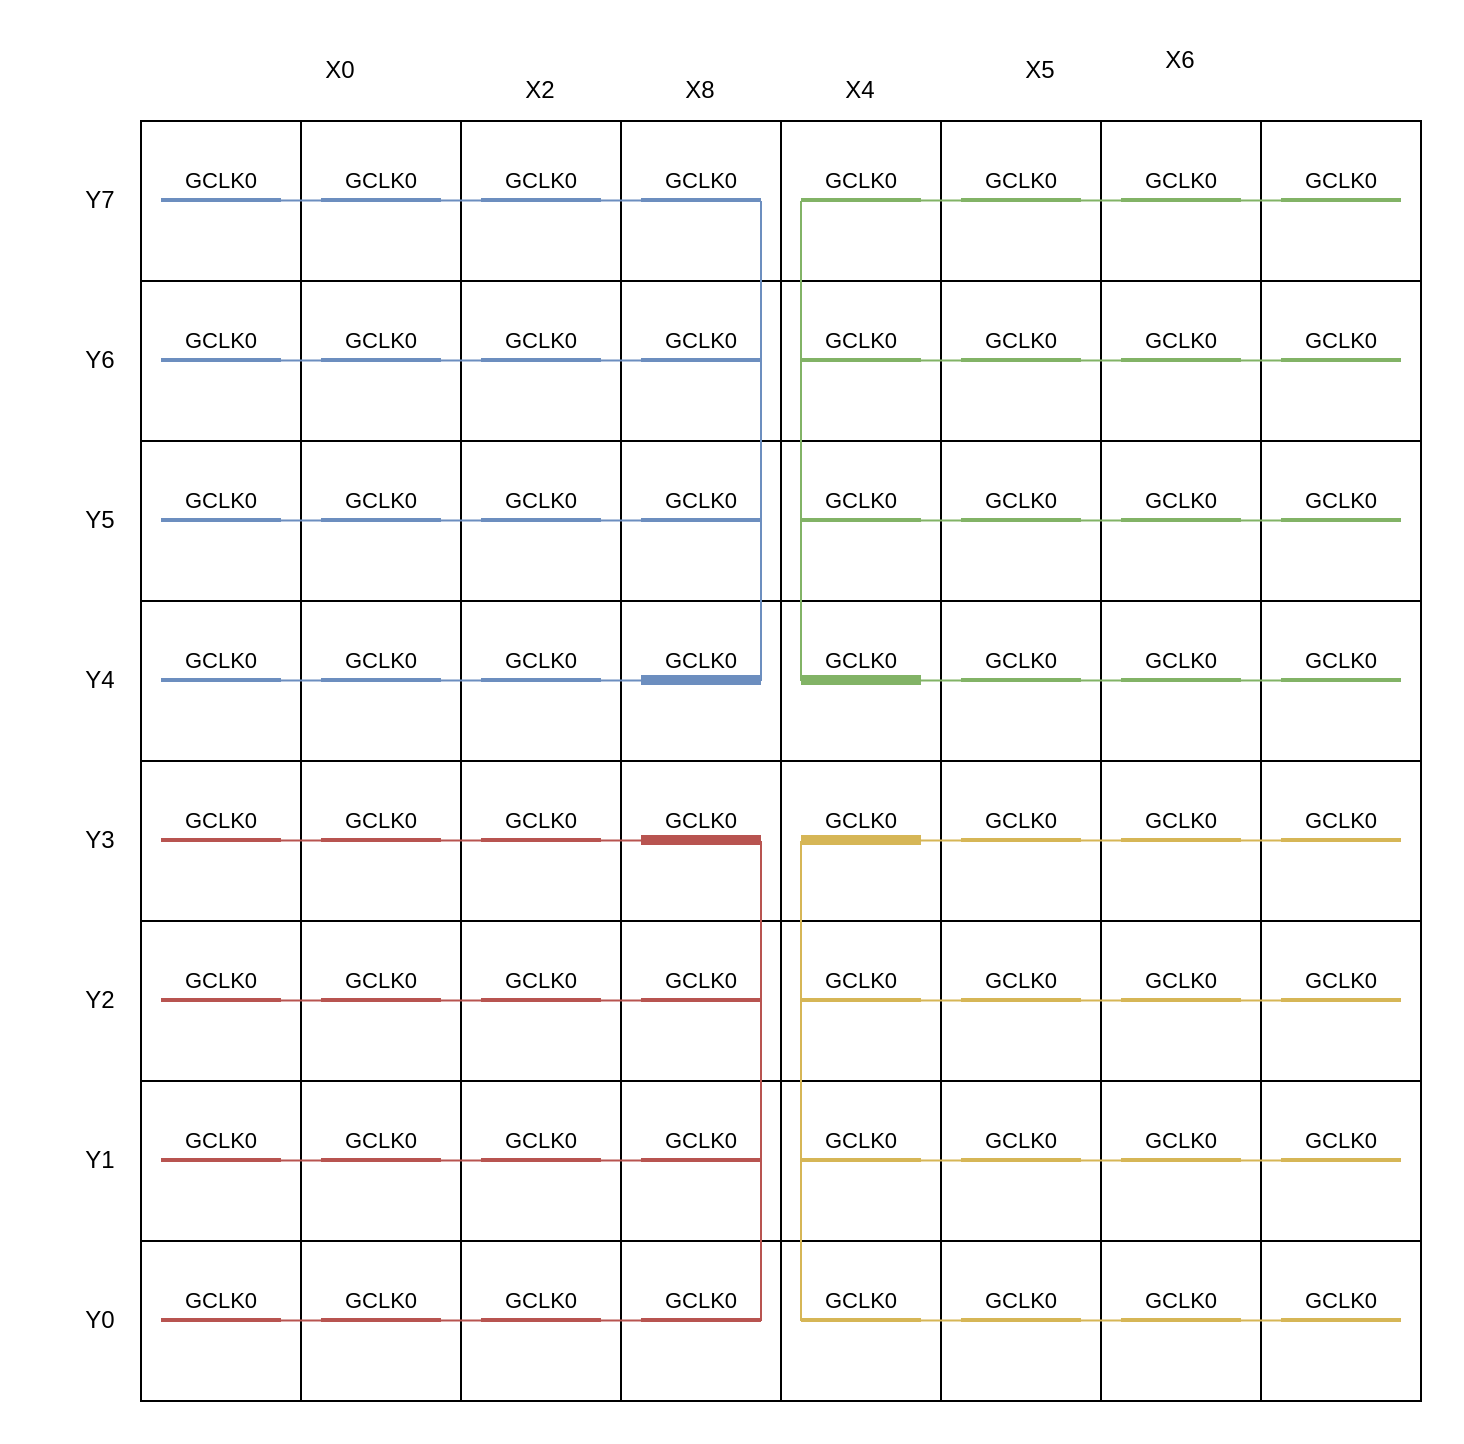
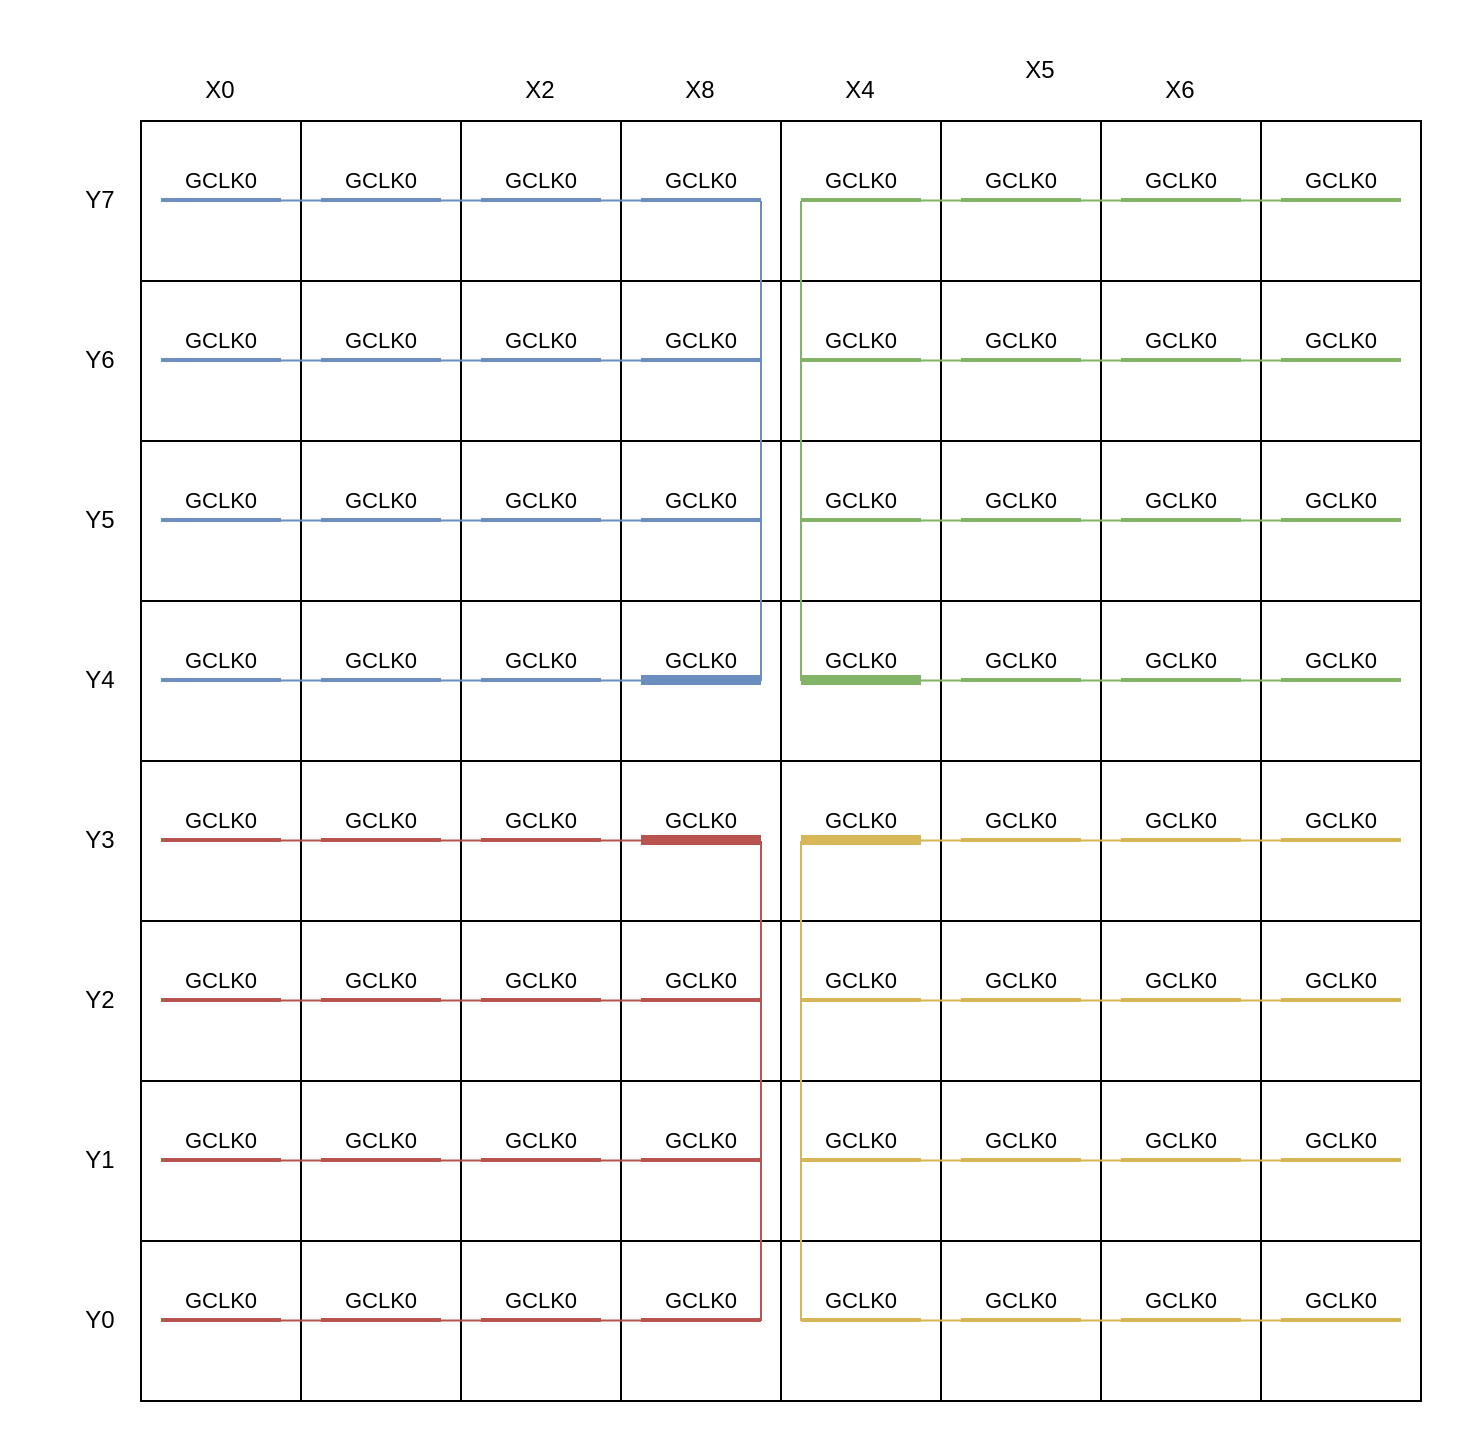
- <mxCell id="187" value="X6" style="text;html=1;align=center;verticalAlign=middle;whiteSpace=wrap;rounded=0;" vertex="1" parent="1"><mxGeometry x="560" y="15" width="60" height="30" as="geometry" /></mxCell>
+ <mxCell id="187" value="X6" style="text;html=1;align=center;verticalAlign=middle;whiteSpace=wrap;rounded=0;" vertex="1" parent="1"><mxGeometry x="560" y="30" width="60" height="30" as="geometry" /></mxCell>
- <mxCell id="182" value="X0" style="text;html=1;align=center;verticalAlign=middle;whiteSpace=wrap;rounded=0;" vertex="1" parent="1"><mxGeometry x="140" y="20" width="60" height="30" as="geometry" /></mxCell>
+ <mxCell id="182" value="X0" style="text;html=1;align=center;verticalAlign=middle;whiteSpace=wrap;rounded=0;" vertex="1" parent="1"><mxGeometry x="80" y="30" width="60" height="30" as="geometry" /></mxCell>
